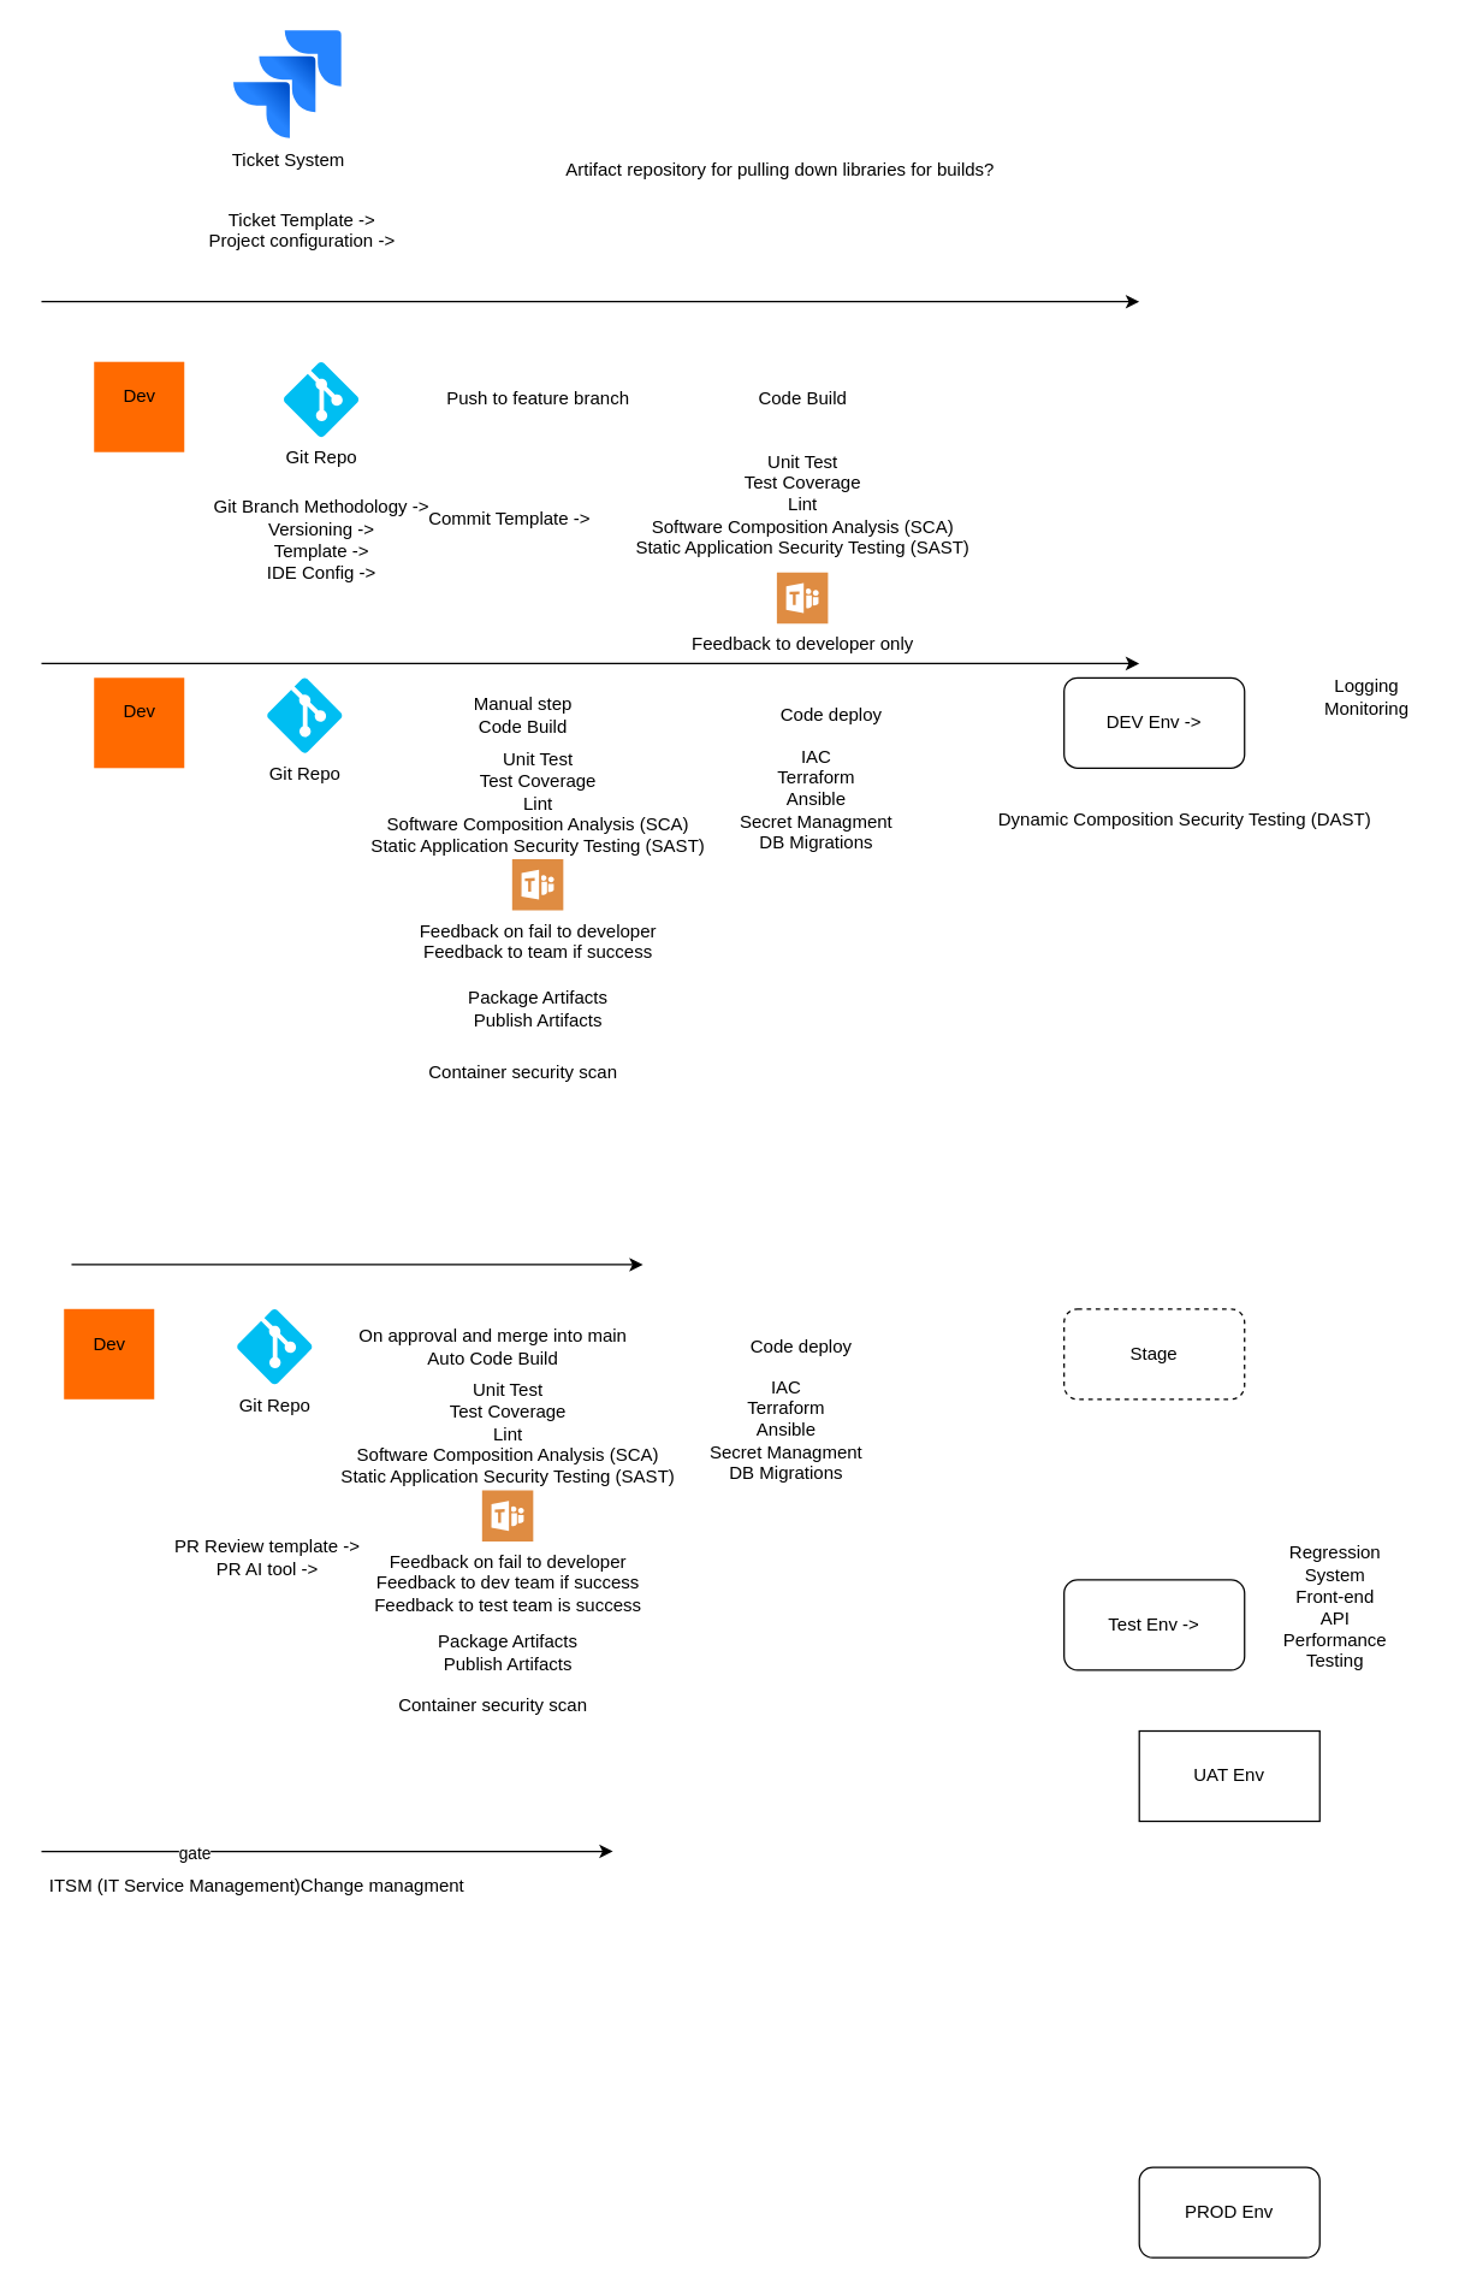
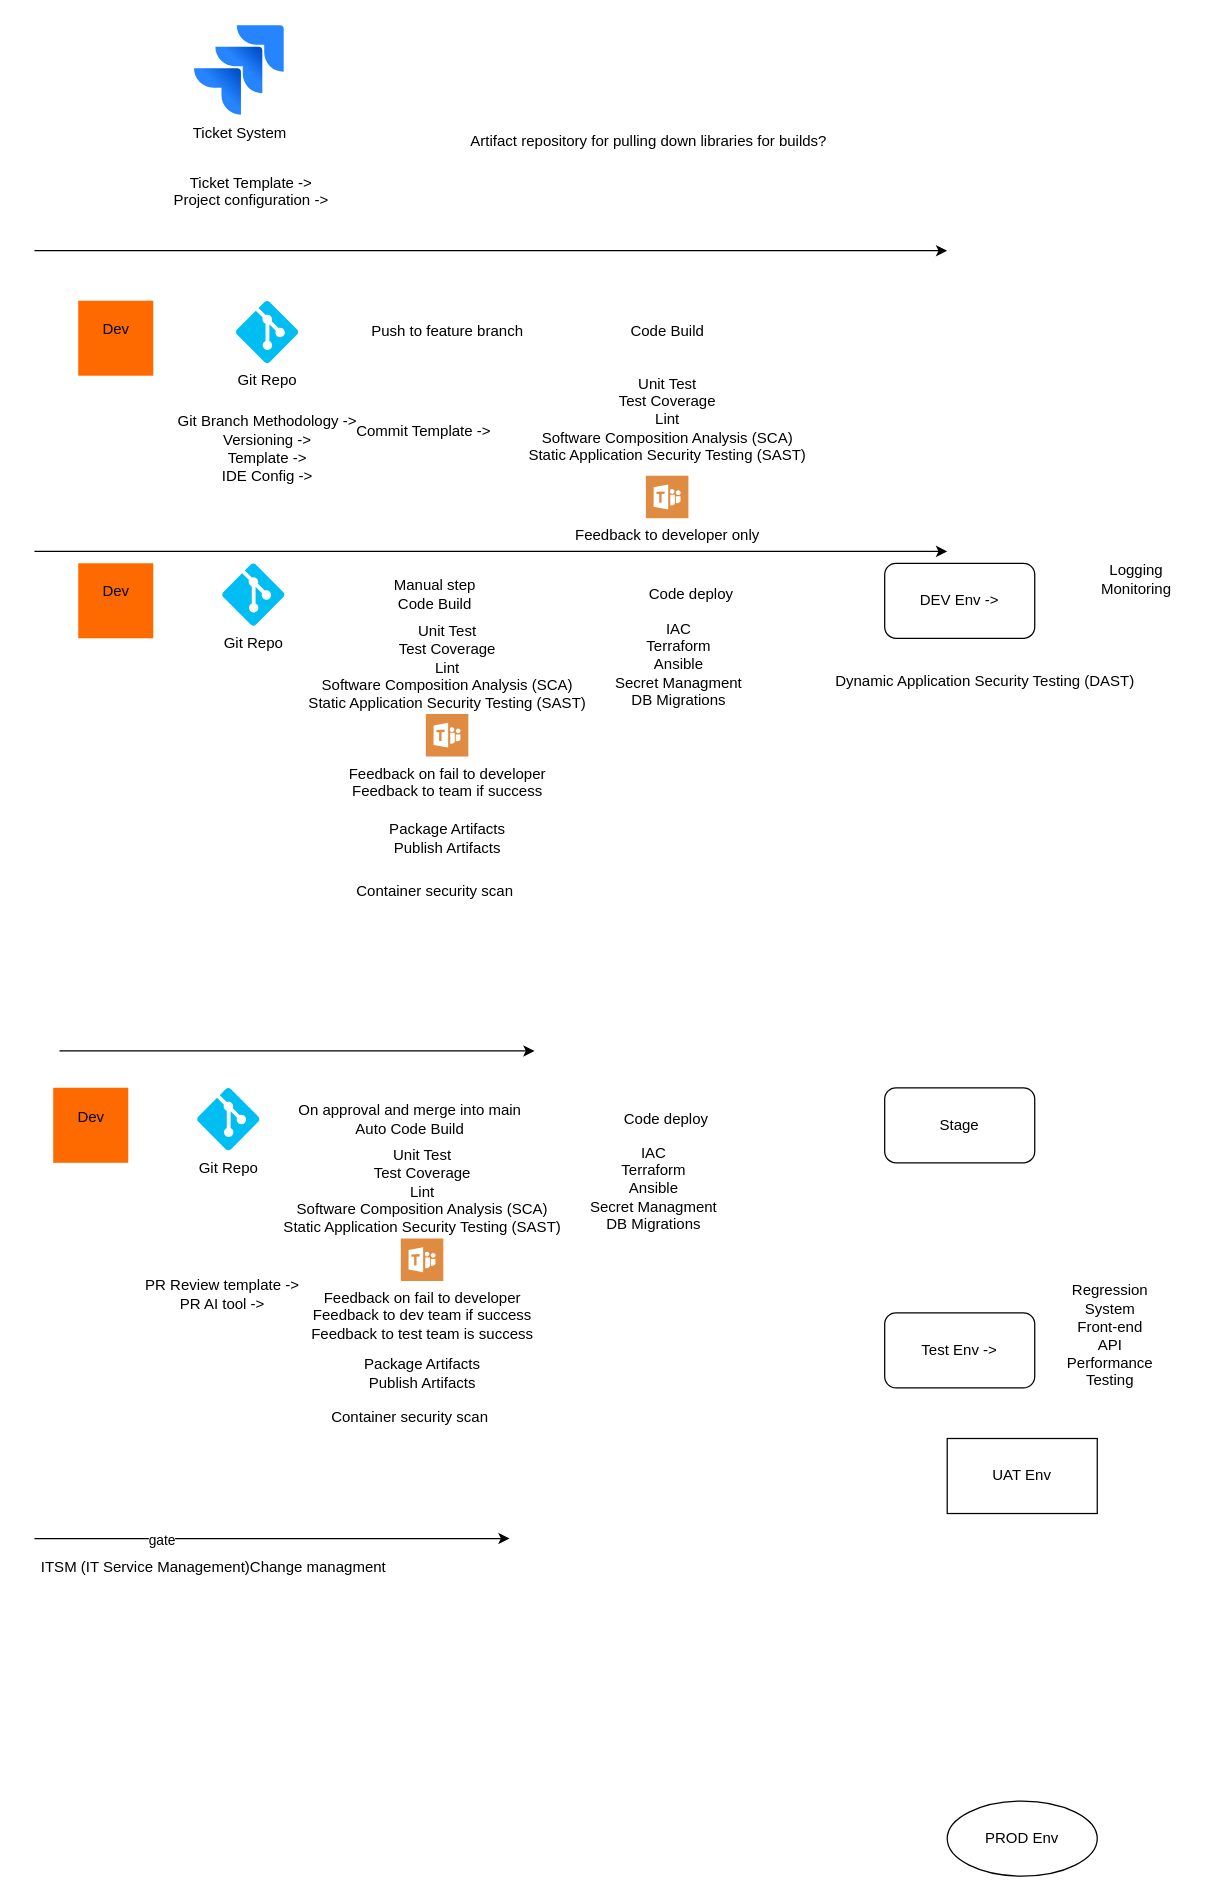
- <mxCell id="9" value="Dynamic Composition Security Testing (DAST)" style="text;html=1;align=center;verticalAlign=middle;resizable=0;points=[];autosize=1;strokeColor=none;fillColor=none;" vertex="1" parent="1"><mxGeometry x="657" y="530" width="260" height="30" as="geometry" /></mxCell>
+ <mxCell id="9" value="Dynamic Application Security Testing (DAST)" style="text;html=1;align=center;verticalAlign=middle;resizable=0;points=[];autosize=1;strokeColor=none;fillColor=none;" vertex="1" parent="1"><mxGeometry x="657" y="530" width="260" height="30" as="geometry" /></mxCell>
- <mxCell id="12" value="&lt;div&gt;Stage&lt;/div&gt;" style="rounded=1;whiteSpace=wrap;html=1;dashed=1;" vertex="1" parent="1"><mxGeometry x="707" y="869.5" width="120" height="60" as="geometry" /></mxCell>
+ <mxCell id="12" value="&lt;div&gt;Stage&lt;/div&gt;" style="rounded=1;whiteSpace=wrap;html=1;" vertex="1" parent="1"><mxGeometry x="707" y="869.5" width="120" height="60" as="geometry" /></mxCell>
- <mxCell id="14" value="&lt;div&gt;PROD Env&lt;/div&gt;" style="rounded=1;whiteSpace=wrap;html=1;" vertex="1" parent="1"><mxGeometry x="757" y="1440" width="120" height="60" as="geometry" /></mxCell>
+ <mxCell id="14" value="&lt;div&gt;PROD Env&lt;/div&gt;" style="ellipse;whiteSpace=wrap;html=1;" vertex="1" parent="1"><mxGeometry x="757" y="1440" width="120" height="60" as="geometry" /></mxCell>
